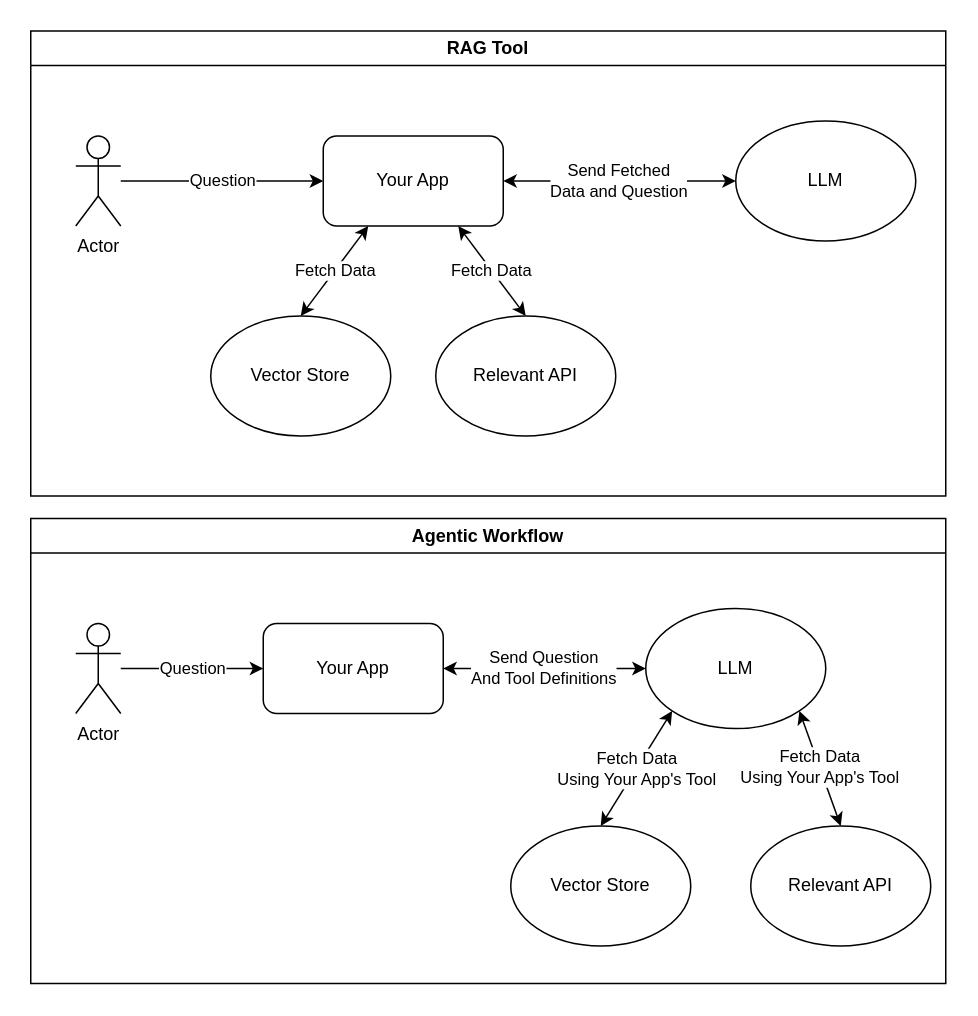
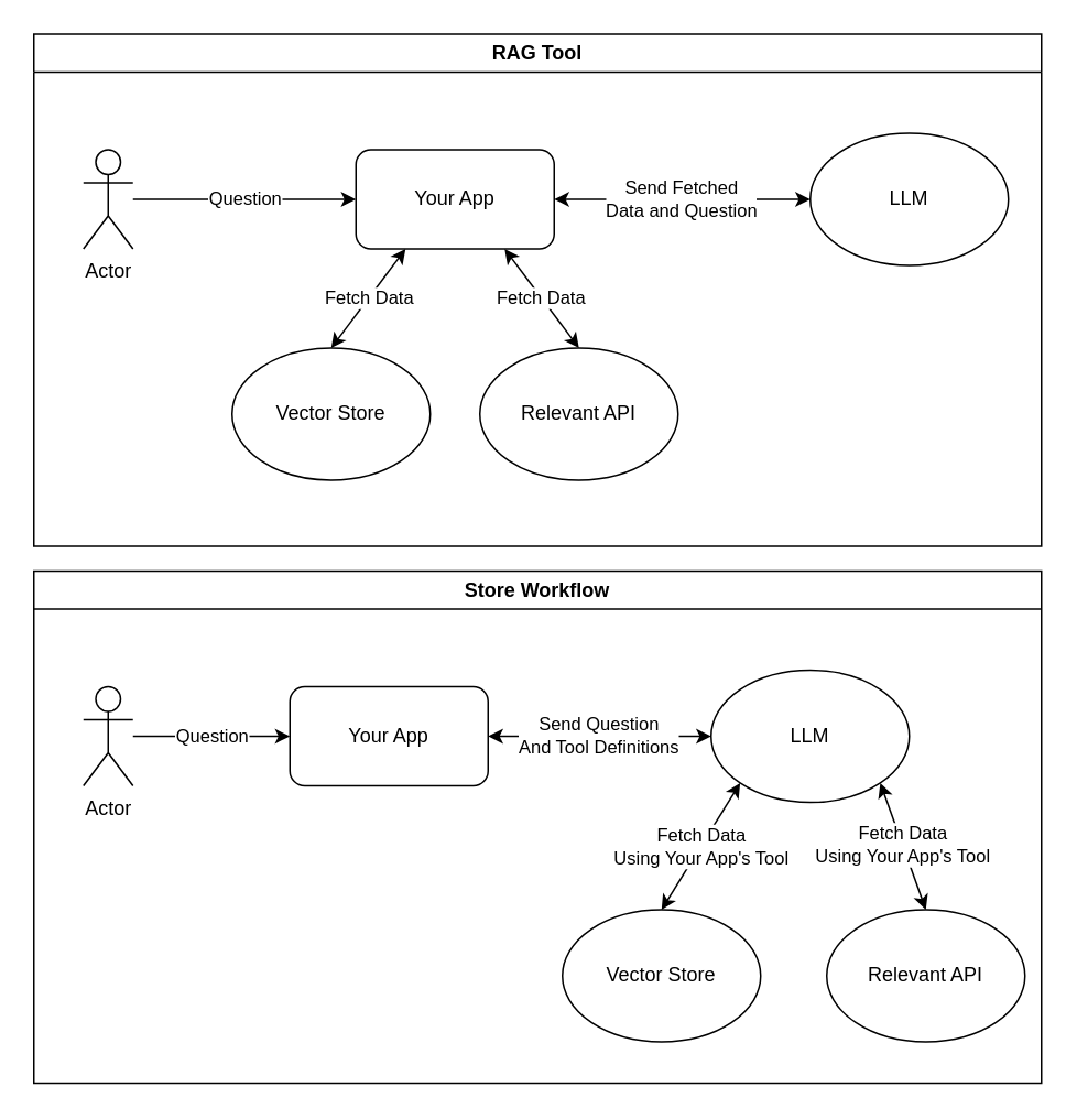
- <mxCell id="12" value="Agentic Workflow" style="swimlane;whiteSpace=wrap;html=1;" vertex="1" parent="1"><mxGeometry x="20" y="345" width="610" height="310" as="geometry" /></mxCell>
+ <mxCell id="12" value="Store Workflow" style="swimlane;whiteSpace=wrap;html=1;" vertex="1" parent="1"><mxGeometry x="20" y="345" width="610" height="310" as="geometry" /></mxCell>
